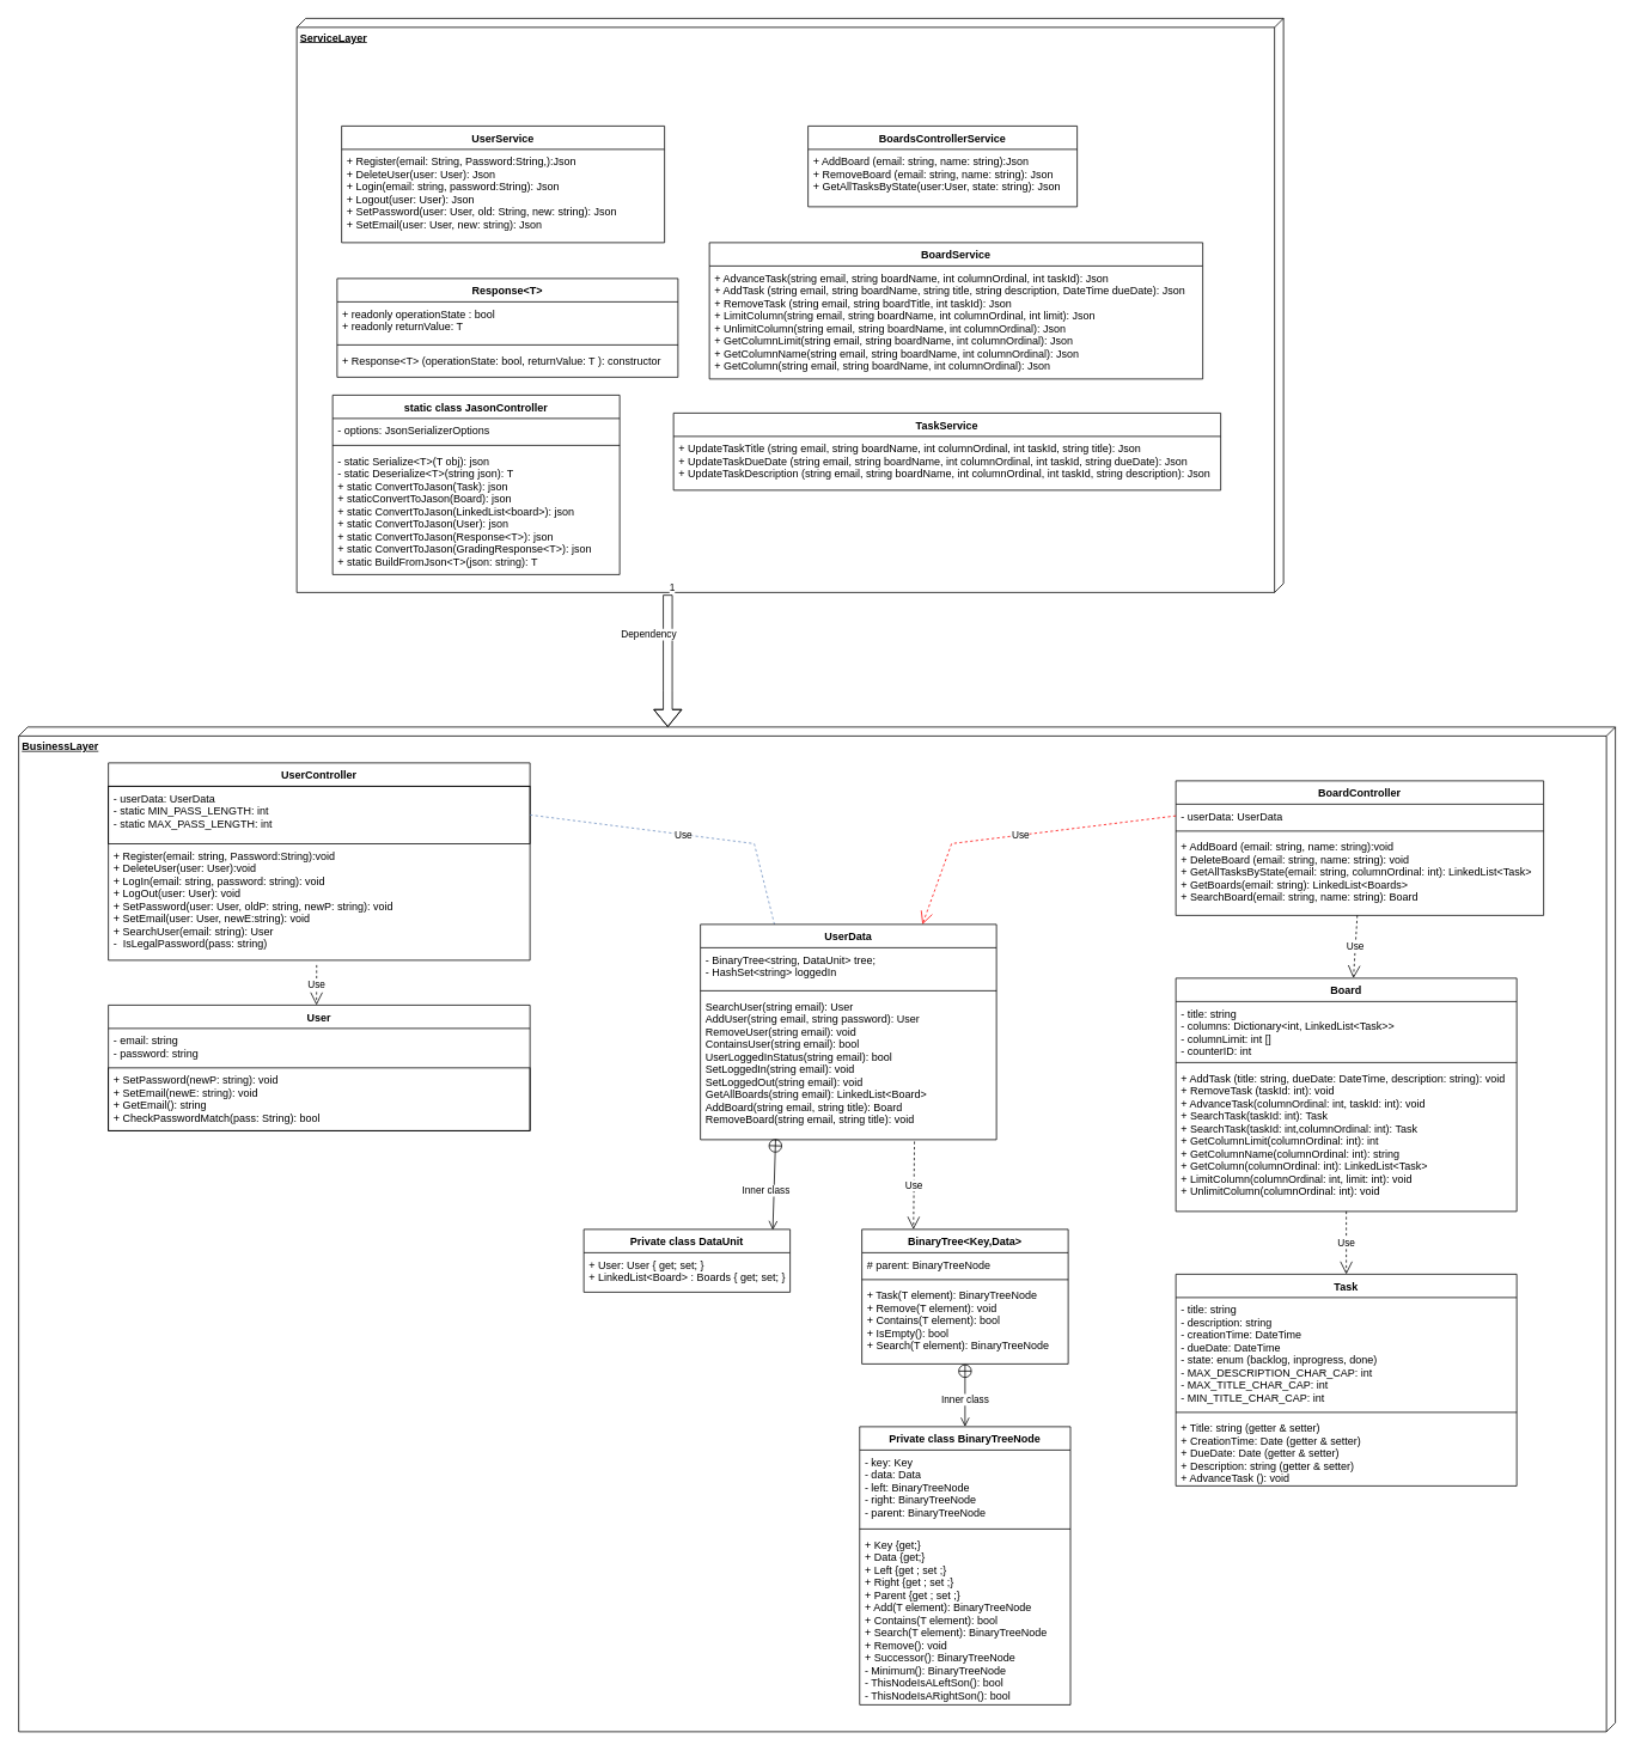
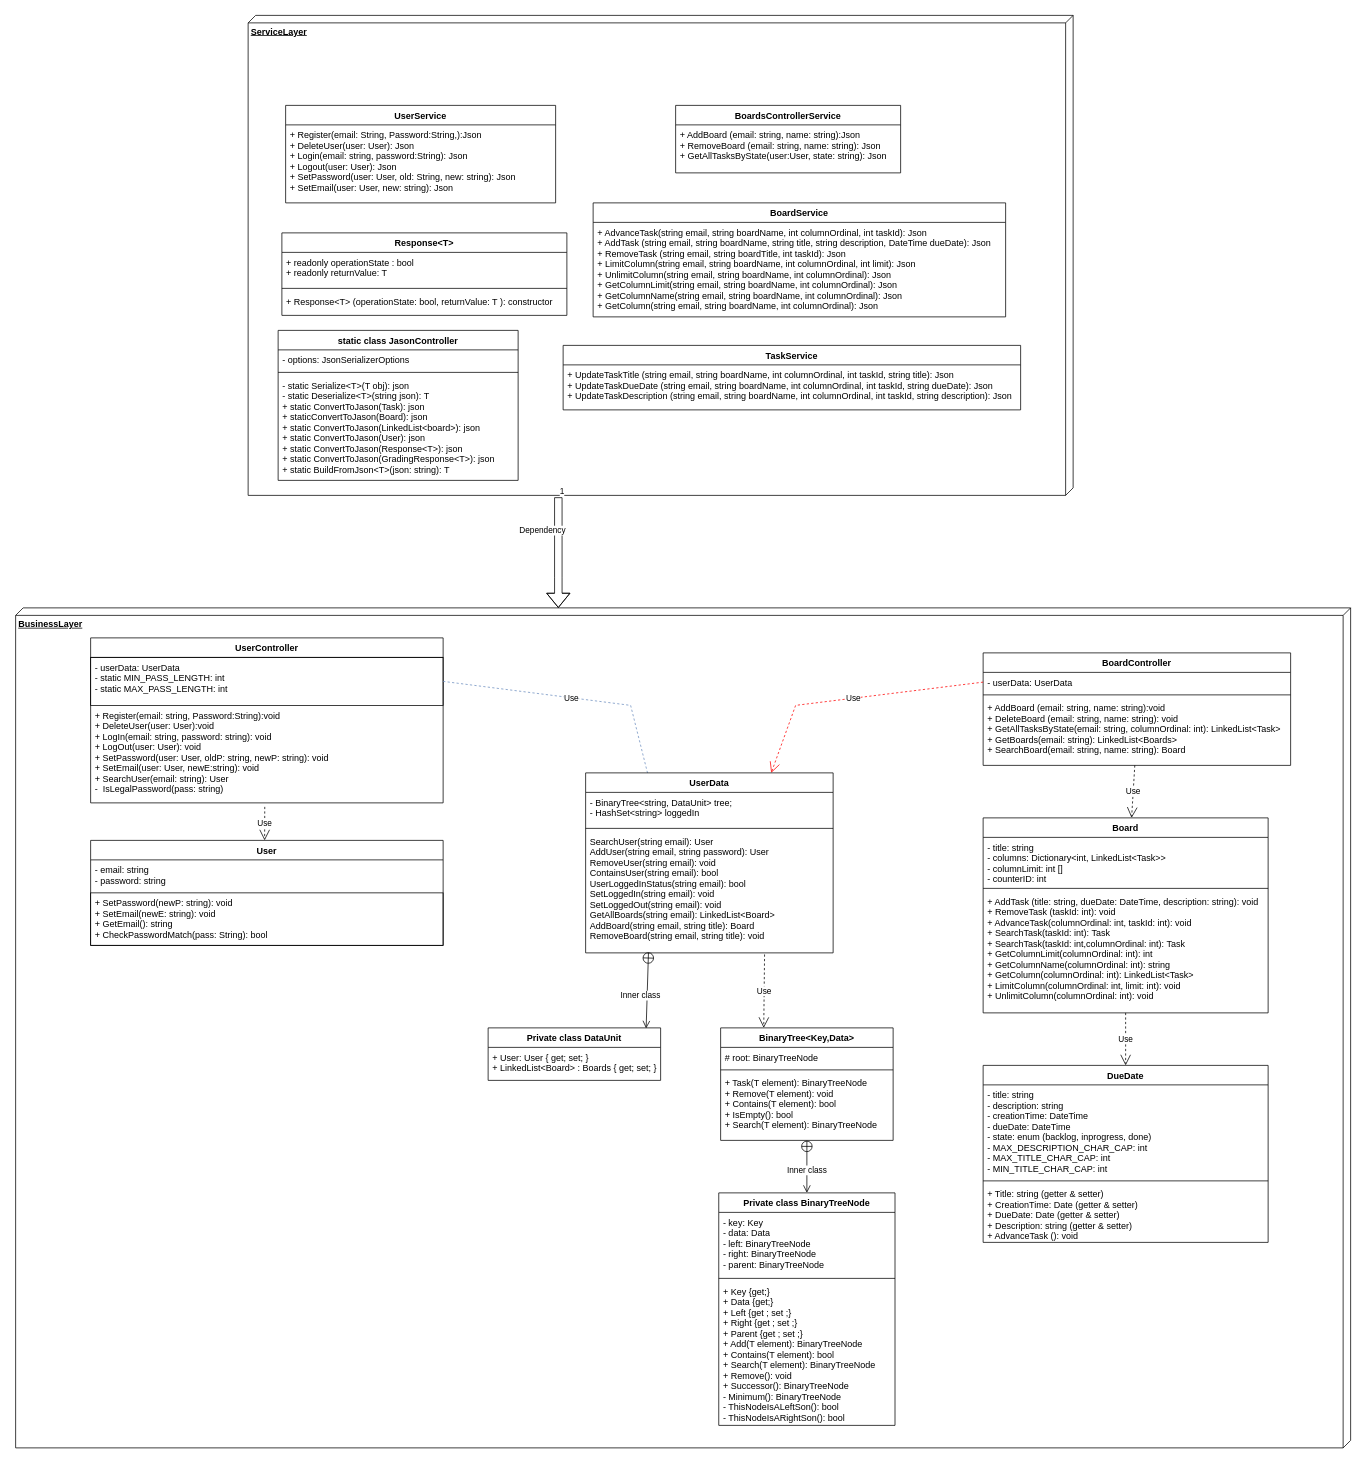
- <mxCell id="33" value="# parent: BinaryTreeNode" style="text;strokeColor=none;fillColor=none;align=left;verticalAlign=top;spacingLeft=4;spacingRight=4;overflow=hidden;rotatable=0;points=[[0,0.5],[1,0.5]];portConstraint=eastwest;shadow=0;" vertex="1" parent="32"><mxGeometry y="26" width="230" height="26" as="geometry" /></mxCell>
+ <mxCell id="33" value="# root: BinaryTreeNode" style="text;strokeColor=none;fillColor=none;align=left;verticalAlign=top;spacingLeft=4;spacingRight=4;overflow=hidden;rotatable=0;points=[[0,0.5],[1,0.5]];portConstraint=eastwest;shadow=0;" vertex="1" parent="32"><mxGeometry y="26" width="230" height="26" as="geometry" /></mxCell>
- <mxCell id="22" value="Task" style="swimlane;fontStyle=1;align=center;verticalAlign=top;childLayout=stackLayout;horizontal=1;startSize=26;horizontalStack=0;resizeParent=1;resizeParentMax=0;resizeLast=0;collapsible=1;marginBottom=0;shadow=0;" vertex="1" parent="1"><mxGeometry x="1310" y="1420" width="380" height="236" as="geometry" /></mxCell>
+ <mxCell id="22" value="DueDate" style="swimlane;fontStyle=1;align=center;verticalAlign=top;childLayout=stackLayout;horizontal=1;startSize=26;horizontalStack=0;resizeParent=1;resizeParentMax=0;resizeLast=0;collapsible=1;marginBottom=0;shadow=0;" vertex="1" parent="1"><mxGeometry x="1310" y="1420" width="380" height="236" as="geometry" /></mxCell>
